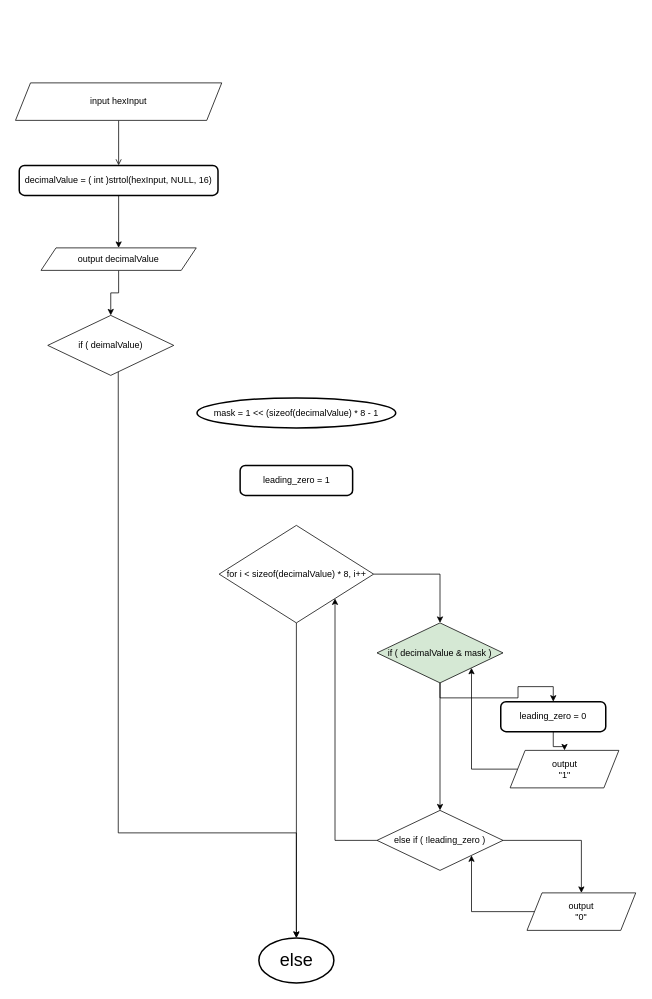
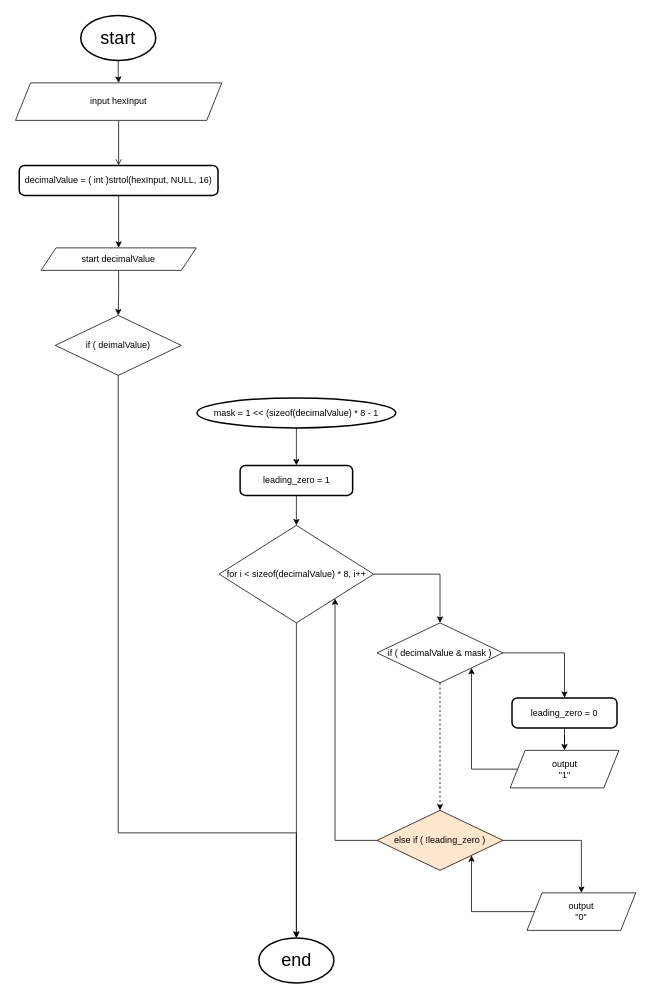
+ <mxCell id="3" value="&lt;font style=&quot;font-size: 24px;&quot;&gt;start&lt;/font&gt;" style="strokeWidth=2;html=1;shape=mxgraph.flowchart.start_1;whiteSpace=wrap;" vertex="1" parent="1"><mxGeometry x="107" y="20" width="100" height="60" as="geometry" /></mxCell>
+ <mxCell id="2" style="edgeStyle=orthogonalEdgeStyle;rounded=0;orthogonalLoop=1;jettySize=auto;html=1;entryX=0.5;entryY=0;entryDx=0;entryDy=0;" edge="1" parent="1" source="3" target="6"><mxGeometry relative="1" as="geometry" /></mxCell>
- <mxCell id="10" value="output decimalValue" style="shape=parallelogram;perimeter=parallelogramPerimeter;whiteSpace=wrap;html=1;fixedSize=1;" vertex="1" parent="1"><mxGeometry x="54" y="330" width="207" height="30" as="geometry" /></mxCell>
+ <mxCell id="10" value="start decimalValue" style="shape=parallelogram;perimeter=parallelogramPerimeter;whiteSpace=wrap;html=1;fixedSize=1;" vertex="1" parent="1"><mxGeometry x="54" y="330" width="207" height="30" as="geometry" /></mxCell>
- <mxCell id="13" value="if ( deimalValue)" style="rhombus;whiteSpace=wrap;html=1;" vertex="1" parent="1"><mxGeometry x="63" y="420" width="168" height="80" as="geometry" /></mxCell>
+ <mxCell id="13" value="if ( deimalValue)" style="rhombus;whiteSpace=wrap;html=1;" vertex="1" parent="1"><mxGeometry x="73" y="420" width="168" height="80" as="geometry" /></mxCell>
+ <mxCell id="14" style="edgeStyle=orthogonalEdgeStyle;rounded=0;orthogonalLoop=1;jettySize=auto;html=1;entryX=0.5;entryY=0;entryDx=0;entryDy=0;" edge="1" parent="1" source="15" target="17"><mxGeometry relative="1" as="geometry" /></mxCell>
+ <mxCell id="16" style="edgeStyle=orthogonalEdgeStyle;rounded=0;orthogonalLoop=1;jettySize=auto;html=1;exitX=0.5;exitY=1;exitDx=0;exitDy=0;entryX=0.5;entryY=0;entryDx=0;entryDy=0;" edge="1" parent="1" source="17" target="12"><mxGeometry relative="1" as="geometry" /></mxCell>
- <mxCell id="20" value="if ( decimalValue &amp;amp; mask )" style="rhombus;whiteSpace=wrap;html=1;fillColor=#d5e8d4;" vertex="1" parent="1"><mxGeometry x="502" y="830" width="168" height="80" as="geometry" /></mxCell>
+ <mxCell id="20" value="if ( decimalValue &amp;amp; mask )" style="rhombus;whiteSpace=wrap;html=1;" vertex="1" parent="1"><mxGeometry x="502" y="830" width="168" height="80" as="geometry" /></mxCell>
- <mxCell id="22" value="leading_zero = 0" style="rounded=1;whiteSpace=wrap;html=1;absoluteArcSize=1;arcSize=14;strokeWidth=2;" vertex="1" parent="1"><mxGeometry x="667" y="935" width="140" height="40" as="geometry" /></mxCell>
+ <mxCell id="22" value="leading_zero = 0" style="rounded=1;whiteSpace=wrap;html=1;absoluteArcSize=1;arcSize=14;strokeWidth=2;" vertex="1" parent="1"><mxGeometry x="682" y="930" width="140" height="40" as="geometry" /></mxCell>
- <mxCell id="19" style="edgeStyle=orthogonalEdgeStyle;rounded=0;orthogonalLoop=1;jettySize=auto;html=1;entryX=0.5;entryY=0;entryDx=0;entryDy=0;" edge="1" parent="1" source="20" target="27"><mxGeometry relative="1" as="geometry" /></mxCell>
+ <mxCell id="19" style="edgeStyle=orthogonalEdgeStyle;rounded=0;orthogonalLoop=1;jettySize=auto;html=1;entryX=0.5;entryY=0;entryDx=0;entryDy=0;dashed=1;" edge="1" parent="1" source="20" target="27"><mxGeometry relative="1" as="geometry" /></mxCell>
- <mxCell id="27" value="else if ( !leading_zero )" style="rhombus;whiteSpace=wrap;html=1;" vertex="1" parent="1"><mxGeometry x="502" y="1080" width="168" height="80" as="geometry" /></mxCell>
+ <mxCell id="27" value="else if ( !leading_zero )" style="rhombus;whiteSpace=wrap;html=1;fillColor=#ffe6cc;" vertex="1" parent="1"><mxGeometry x="502" y="1080" width="168" height="80" as="geometry" /></mxCell>
- <mxCell id="4" value="&lt;font style=&quot;font-size: 24px;&quot;&gt;else&lt;/font&gt;" style="strokeWidth=2;html=1;shape=mxgraph.flowchart.start_1;whiteSpace=wrap;" vertex="1" parent="1"><mxGeometry x="344.5" y="1250" width="100" height="60" as="geometry" /></mxCell>
+ <mxCell id="4" value="&lt;font style=&quot;font-size: 24px;&quot;&gt;end&lt;/font&gt;" style="strokeWidth=2;html=1;shape=mxgraph.flowchart.start_1;whiteSpace=wrap;" vertex="1" parent="1"><mxGeometry x="344.5" y="1250" width="100" height="60" as="geometry" /></mxCell>
